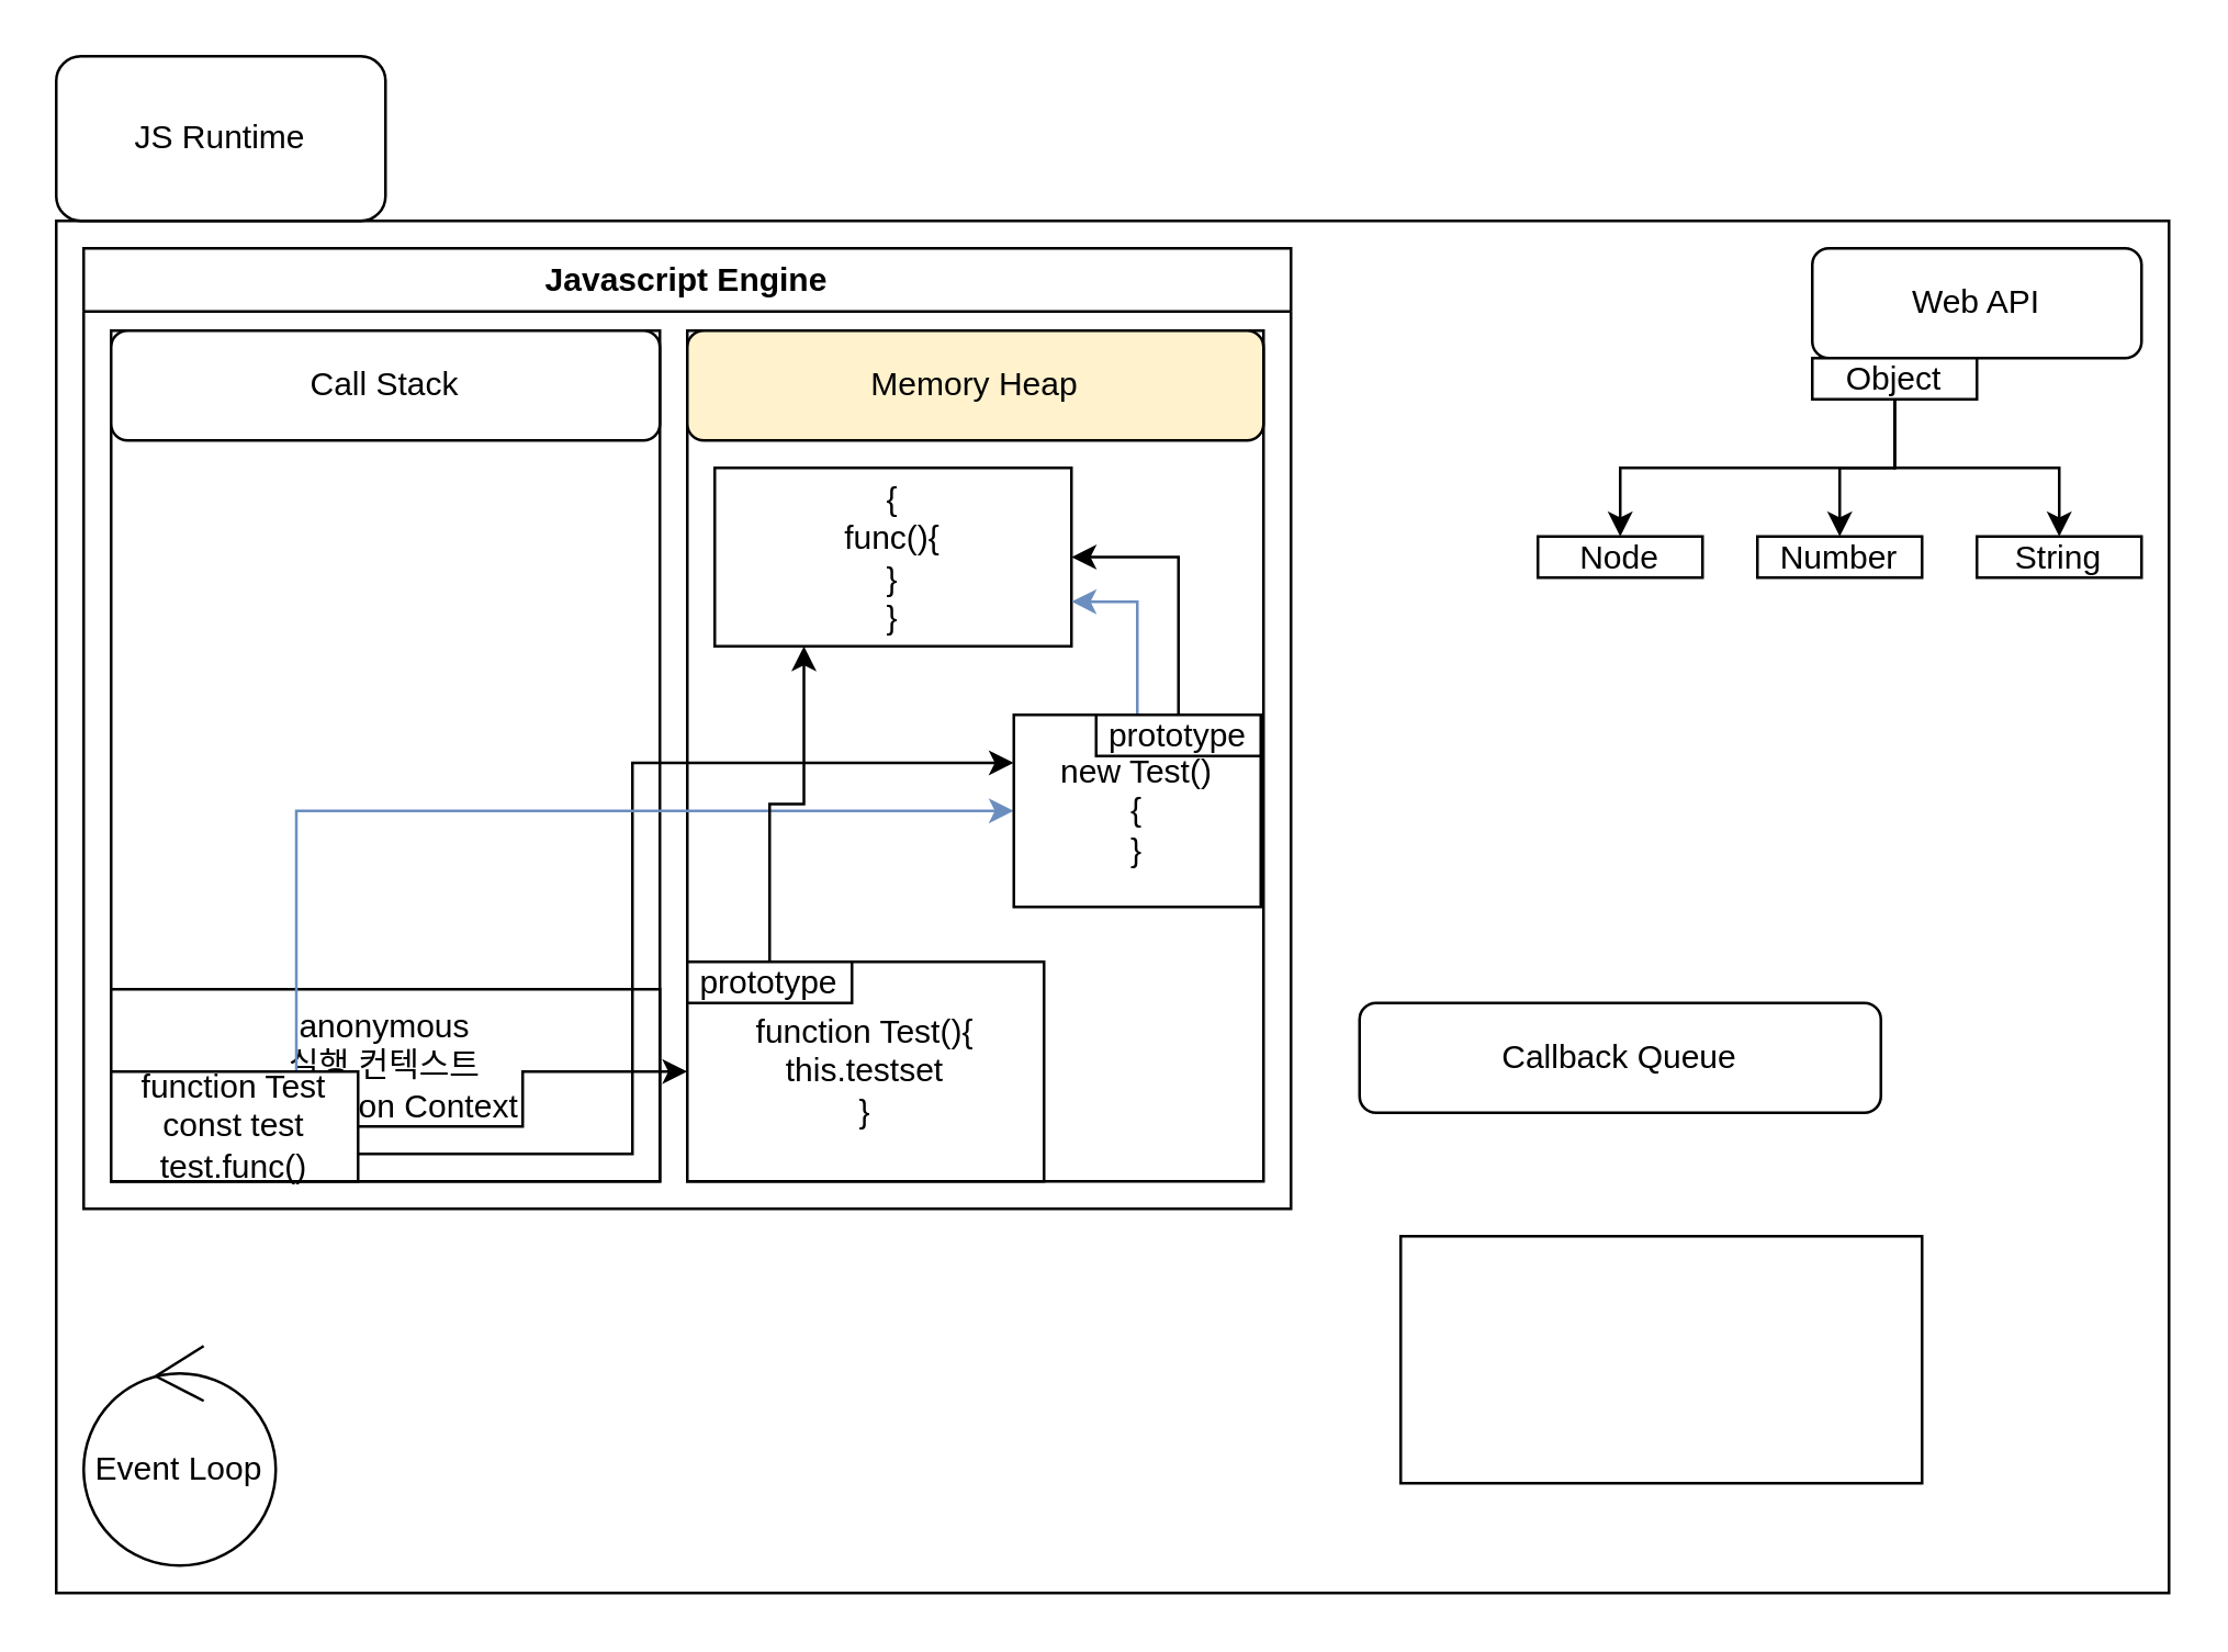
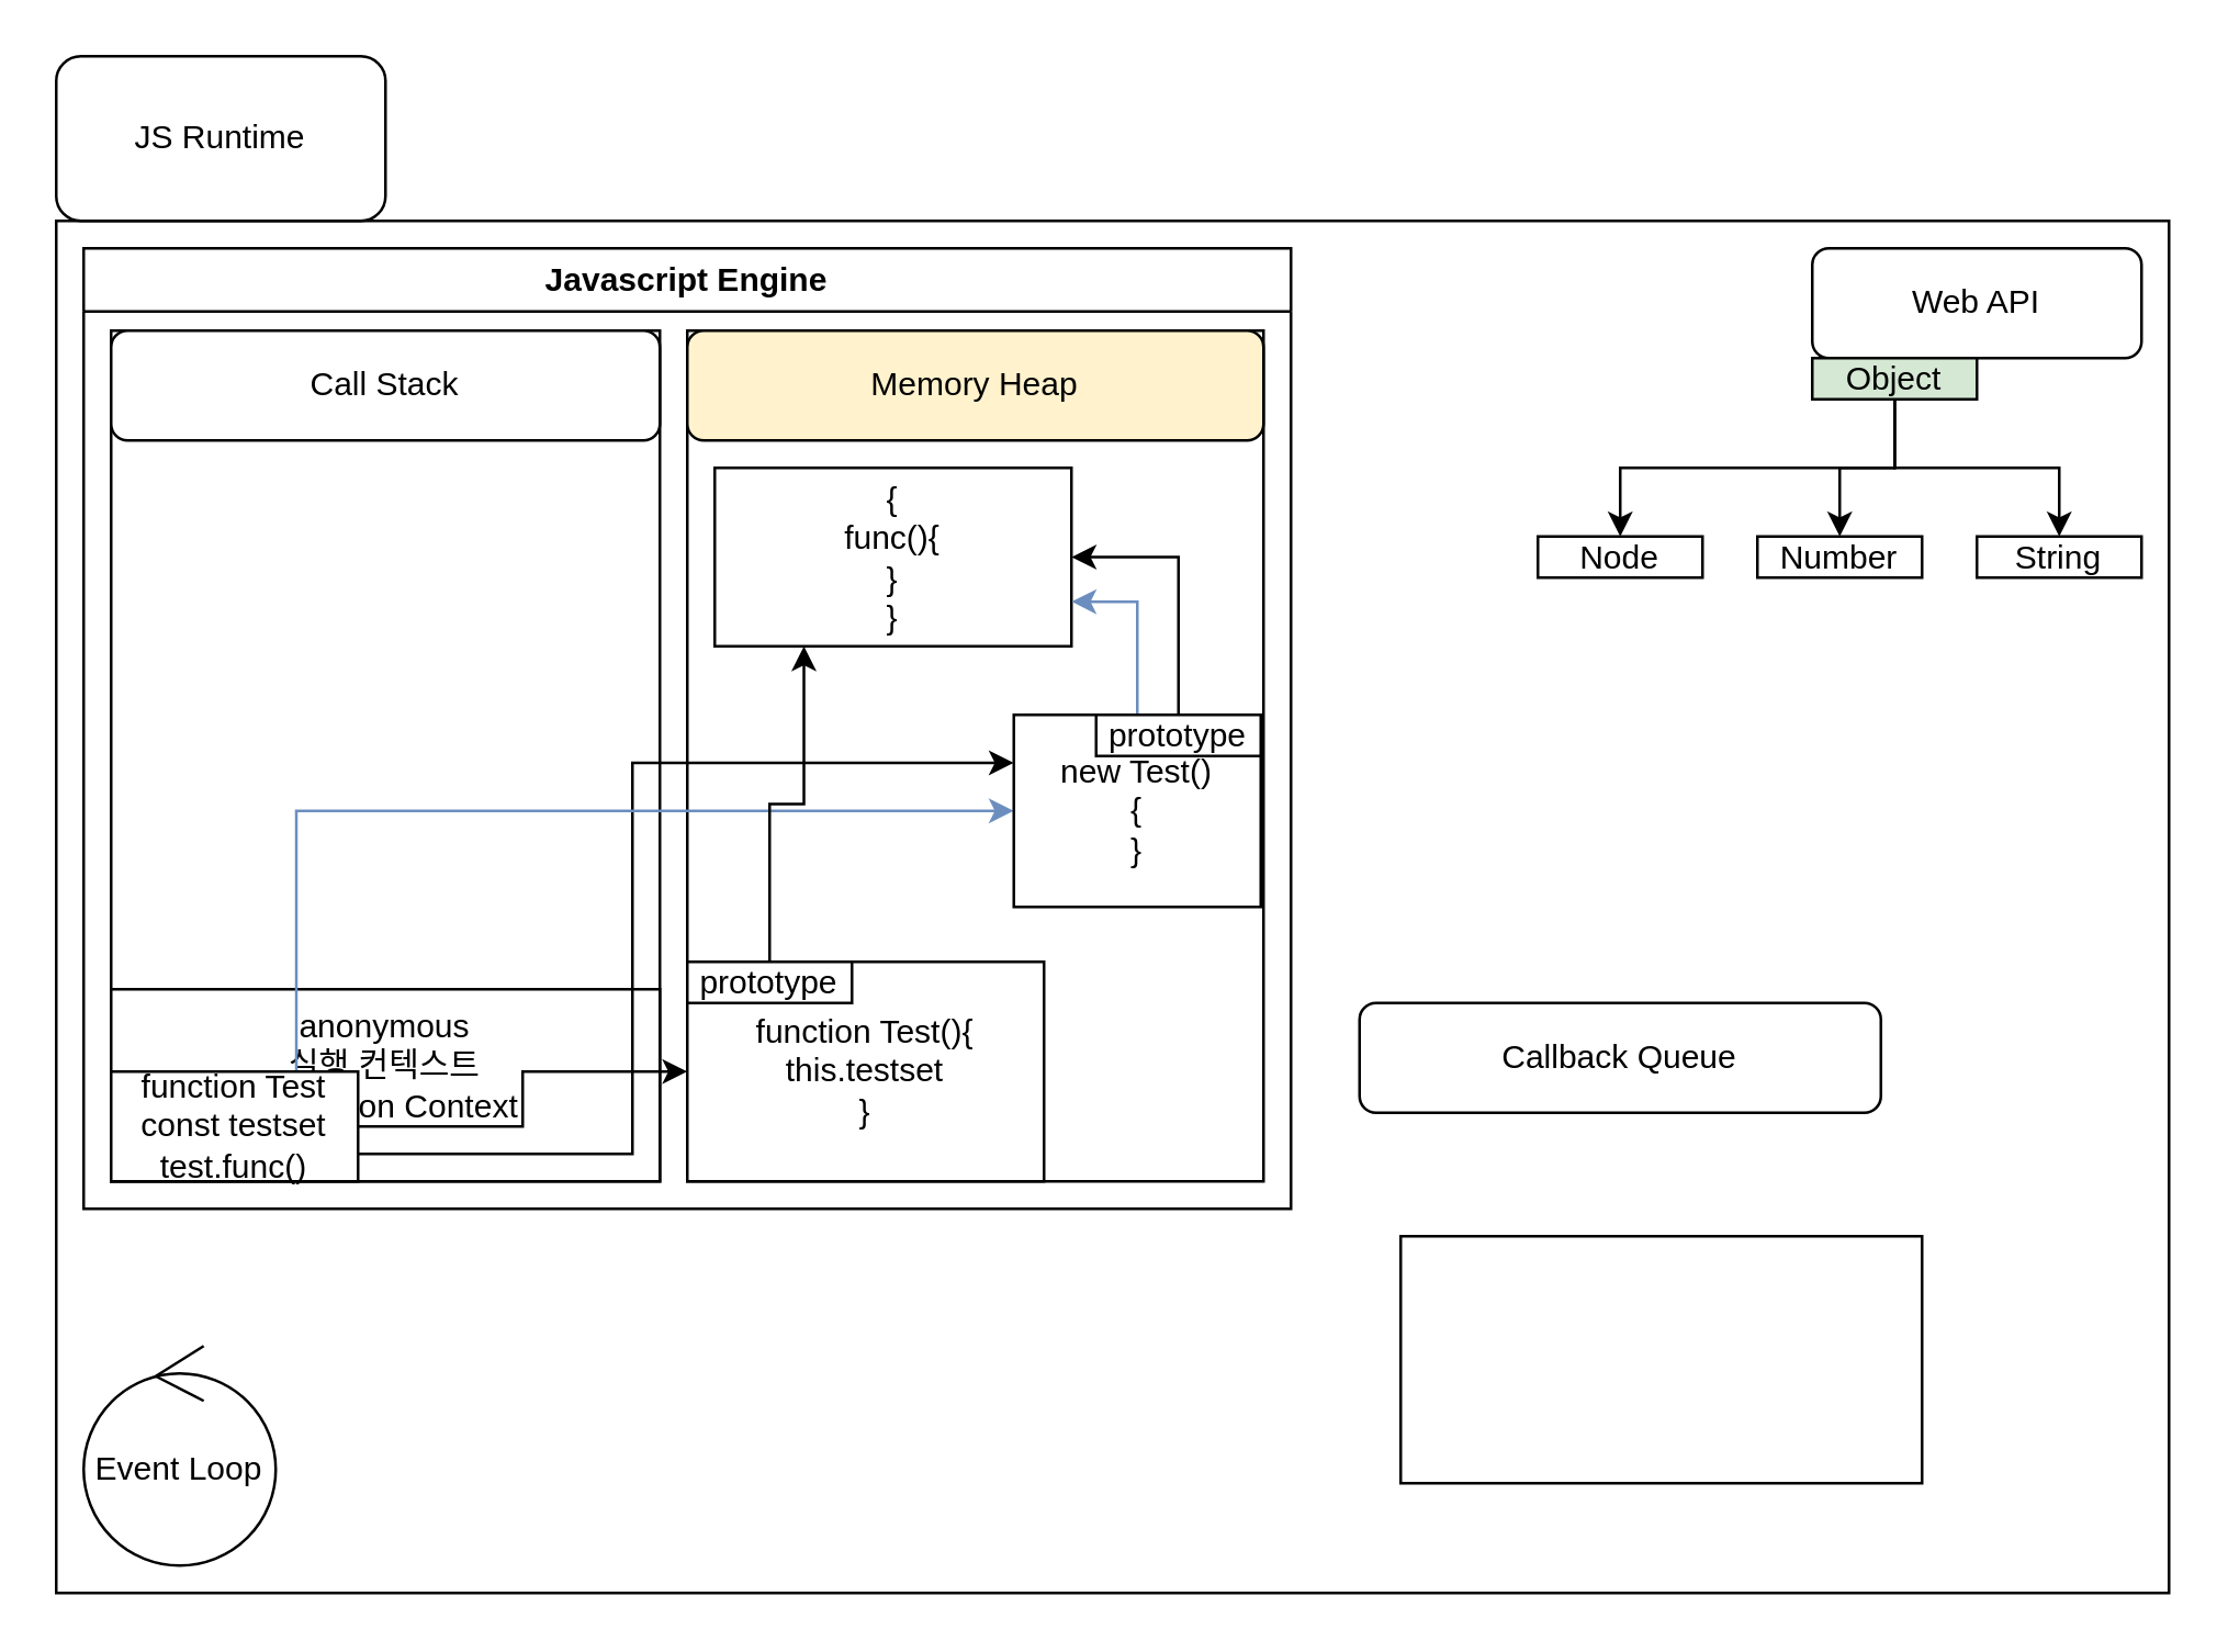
- <mxCell id="25" value="Object" style="rounded=0;whiteSpace=wrap;html=1;" vertex="1" parent="1"><mxGeometry x="660" y="130" width="60" height="15" as="geometry" /></mxCell>
+ <mxCell id="25" value="Object" style="rounded=0;whiteSpace=wrap;html=1;fillColor=#d5e8d4;" vertex="1" parent="1"><mxGeometry x="660" y="130" width="60" height="15" as="geometry" /></mxCell>
- <mxCell id="17" value="function Test&lt;br&gt;const test&lt;br&gt;test.func()" style="rounded=0;whiteSpace=wrap;html=1;" parent="1" vertex="1"><mxGeometry x="40" y="390" width="90" height="40" as="geometry" /></mxCell>
+ <mxCell id="17" value="function Test&lt;br&gt;const testset&lt;br&gt;test.func()" style="rounded=0;whiteSpace=wrap;html=1;" parent="1" vertex="1"><mxGeometry x="40" y="390" width="90" height="40" as="geometry" /></mxCell>
